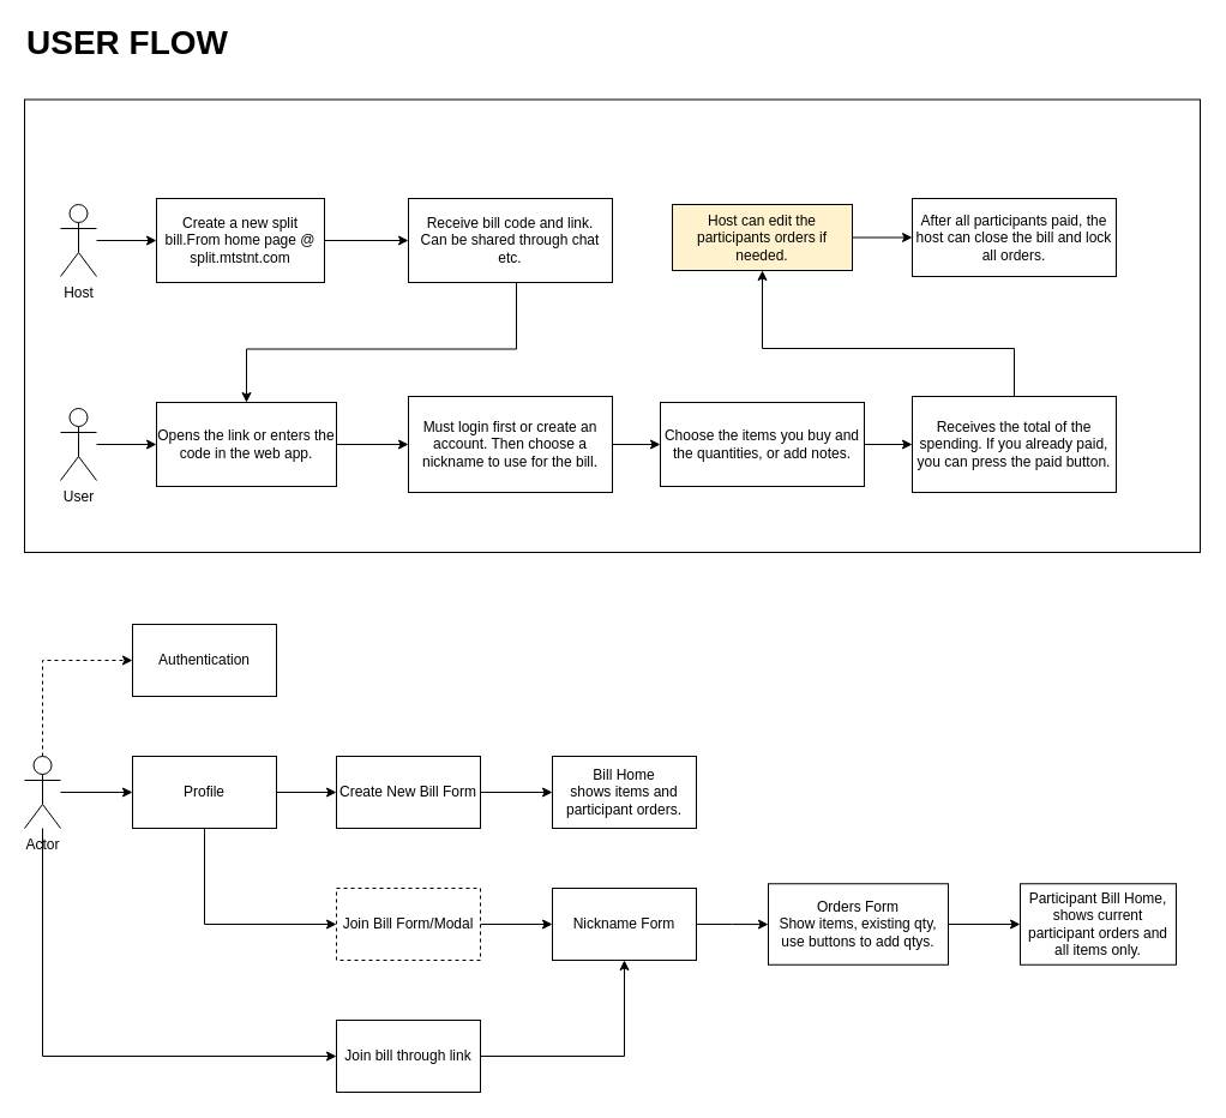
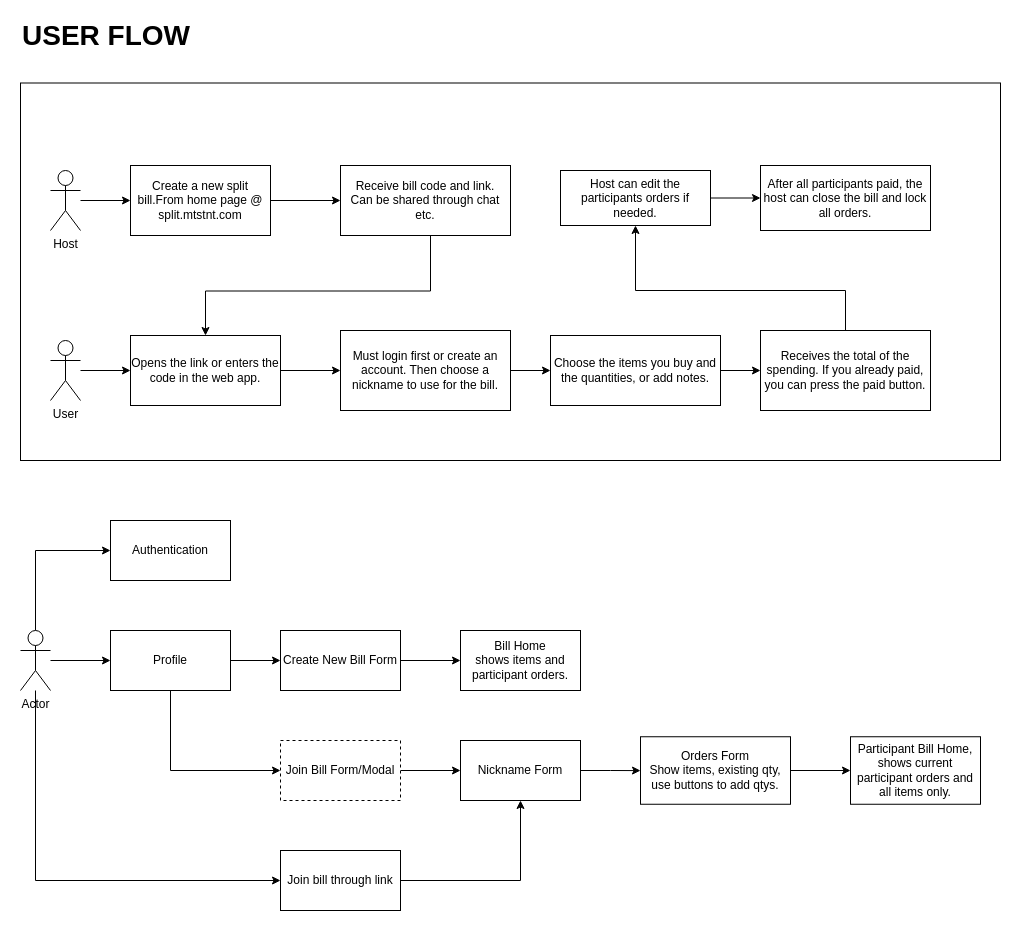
- <mxCell id="20" value="Host can edit the participants orders if needed." style="rounded=0;whiteSpace=wrap;html=1;fillColor=#fff2cc;" vertex="1" parent="3"><mxGeometry x="540" y="87.5" width="150" height="55" as="geometry" /></mxCell>
+ <mxCell id="20" value="Host can edit the participants orders if needed." style="rounded=0;whiteSpace=wrap;html=1;" vertex="1" parent="3"><mxGeometry x="540" y="87.5" width="150" height="55" as="geometry" /></mxCell>
- <mxCell id="42" style="edgeStyle=orthogonalEdgeStyle;rounded=0;orthogonalLoop=1;jettySize=auto;html=1;entryX=0;entryY=0.5;entryDx=0;entryDy=0;dashed=1;" edge="1" parent="1" source="44" target="27"><mxGeometry relative="1" as="geometry"><Array as="points"><mxPoint x="35" y="550" /></Array></mxGeometry></mxCell>
+ <mxCell id="42" style="edgeStyle=orthogonalEdgeStyle;rounded=0;orthogonalLoop=1;jettySize=auto;html=1;entryX=0;entryY=0.5;entryDx=0;entryDy=0;" edge="1" parent="1" source="44" target="27"><mxGeometry relative="1" as="geometry"><Array as="points"><mxPoint x="35" y="550" /></Array></mxGeometry></mxCell>
